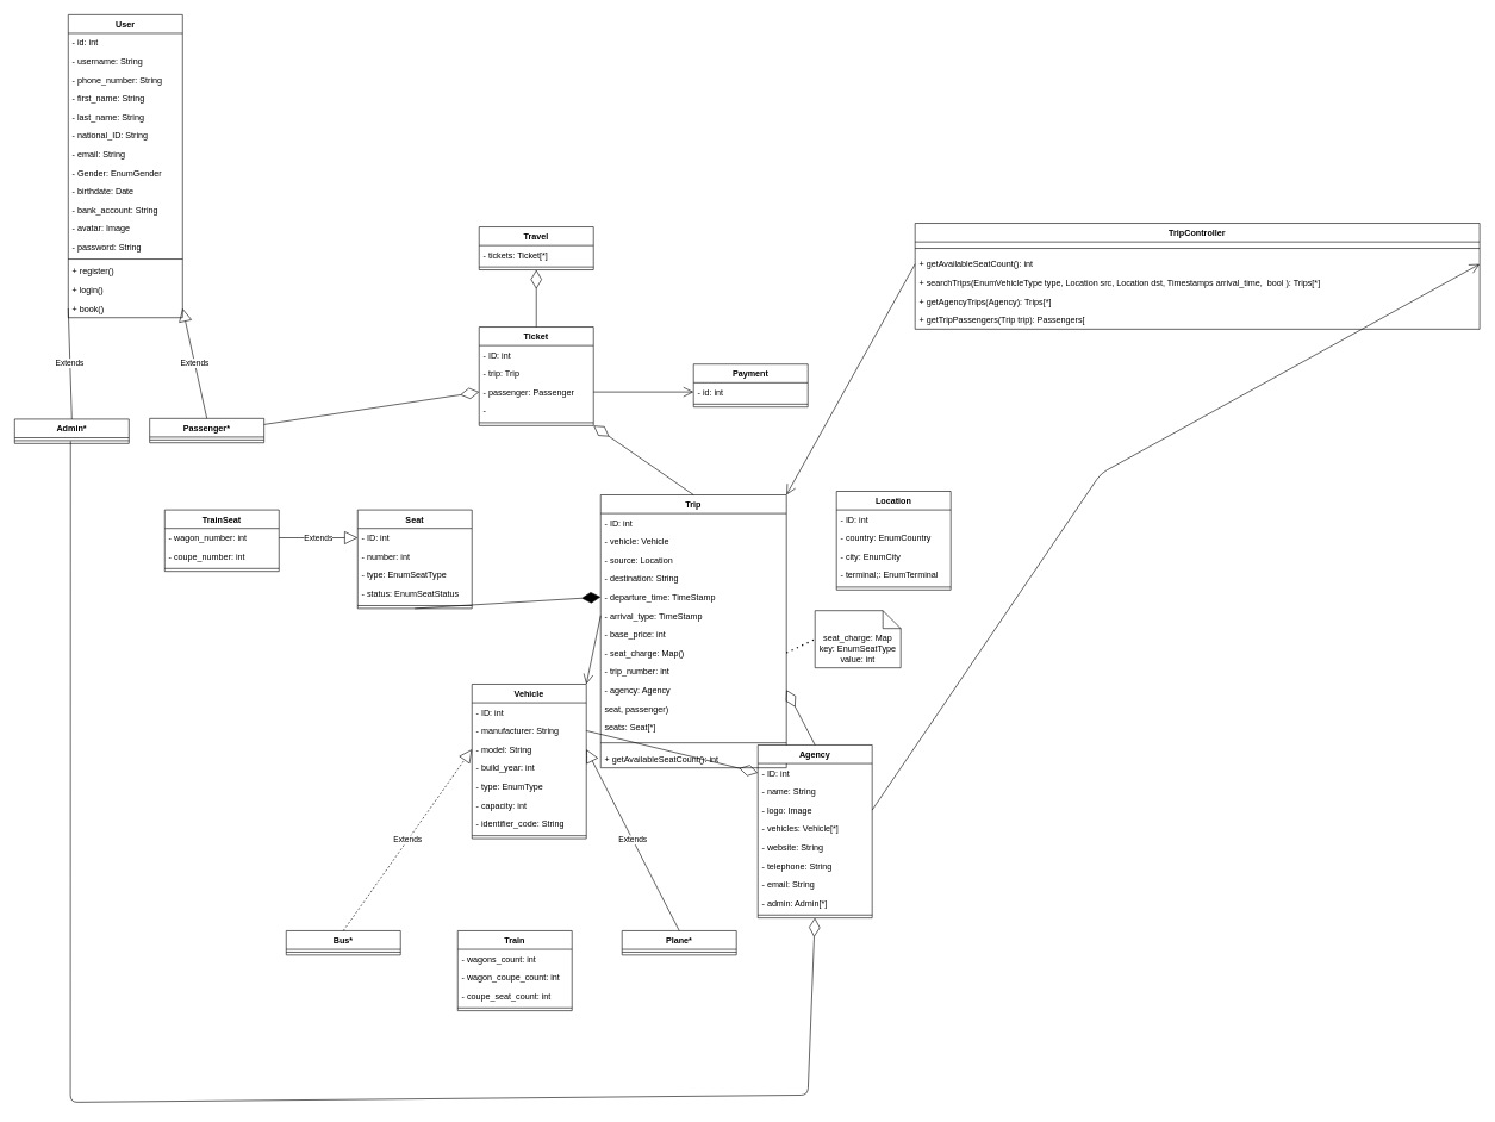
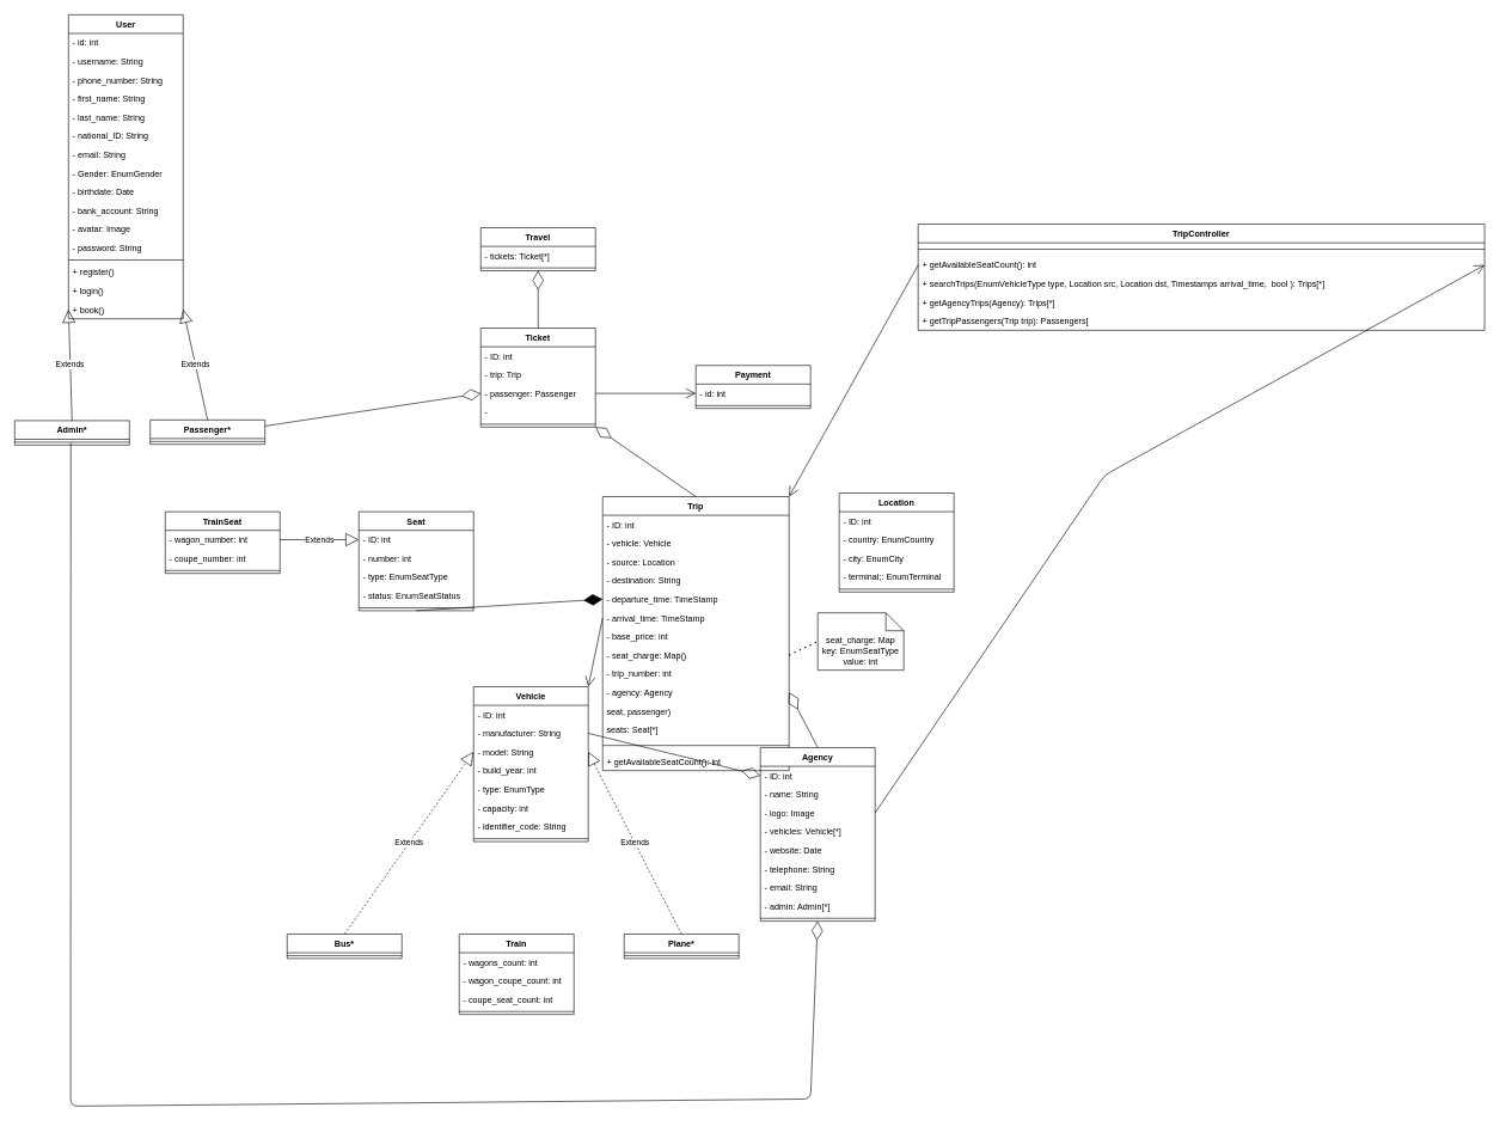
- <mxCell id="103" value="Extends" style="endArrow=none;endSize=16;endFill=0;html=1;exitX=0.5;exitY=0;exitDx=0;exitDy=0;entryX=0;entryY=0.5;entryDx=0;entryDy=0;" parent="1" source="19" target="18" edge="1"><mxGeometry width="160" relative="1" as="geometry"><mxPoint x="164" y="544.82" as="sourcePoint" /><mxPoint x="324" y="544.82" as="targetPoint" /></mxGeometry></mxCell>
+ <mxCell id="103" value="Extends" style="endArrow=block;endSize=16;endFill=0;html=1;exitX=0.5;exitY=0;exitDx=0;exitDy=0;entryX=0;entryY=0.5;entryDx=0;entryDy=0;" parent="1" source="19" target="18" edge="1"><mxGeometry width="160" relative="1" as="geometry"><mxPoint x="164" y="544.82" as="sourcePoint" /><mxPoint x="324" y="544.82" as="targetPoint" /></mxGeometry></mxCell>
- <mxCell id="51" value="- arrival_type: TimeStamp" style="text;strokeColor=none;fillColor=none;align=left;verticalAlign=top;spacingLeft=4;spacingRight=4;overflow=hidden;rotatable=0;points=[[0,0.5],[1,0.5]];portConstraint=eastwest;" parent="45" vertex="1"><mxGeometry y="156" width="260" height="26" as="geometry" /></mxCell>
+ <mxCell id="51" value="- arrival_time: TimeStamp" style="text;strokeColor=none;fillColor=none;align=left;verticalAlign=top;spacingLeft=4;spacingRight=4;overflow=hidden;rotatable=0;points=[[0,0.5],[1,0.5]];portConstraint=eastwest;" parent="45" vertex="1"><mxGeometry y="156" width="260" height="26" as="geometry" /></mxCell>
- <mxCell id="95" value="- website: String" style="text;strokeColor=none;fillColor=none;align=left;verticalAlign=top;spacingLeft=4;spacingRight=4;overflow=hidden;rotatable=0;points=[[0,0.5],[1,0.5]];portConstraint=eastwest;" parent="90" vertex="1"><mxGeometry y="130" width="160" height="26" as="geometry" /></mxCell>
+ <mxCell id="95" value="- website: Date" style="text;strokeColor=none;fillColor=none;align=left;verticalAlign=top;spacingLeft=4;spacingRight=4;overflow=hidden;rotatable=0;points=[[0,0.5],[1,0.5]];portConstraint=eastwest;" parent="90" vertex="1"><mxGeometry y="130" width="160" height="26" as="geometry" /></mxCell>
- <mxCell id="101" value="Extends" style="endArrow=block;endSize=16;endFill=0;html=1;exitX=0.5;exitY=0;exitDx=0;exitDy=0;entryX=1;entryY=0.5;entryDx=0;entryDy=0;" parent="1" source="78" target="26" edge="1"><mxGeometry width="160" relative="1" as="geometry"><mxPoint x="730" y="1207" as="sourcePoint" /><mxPoint x="750" y="1079" as="targetPoint" /></mxGeometry></mxCell>
+ <mxCell id="101" value="Extends" style="endArrow=block;endSize=16;endFill=0;html=1;exitX=0.5;exitY=0;exitDx=0;exitDy=0;entryX=1;entryY=0.5;entryDx=0;entryDy=0;dashed=1;" parent="1" source="78" target="26" edge="1"><mxGeometry width="160" relative="1" as="geometry"><mxPoint x="730" y="1207" as="sourcePoint" /><mxPoint x="750" y="1079" as="targetPoint" /></mxGeometry></mxCell>
